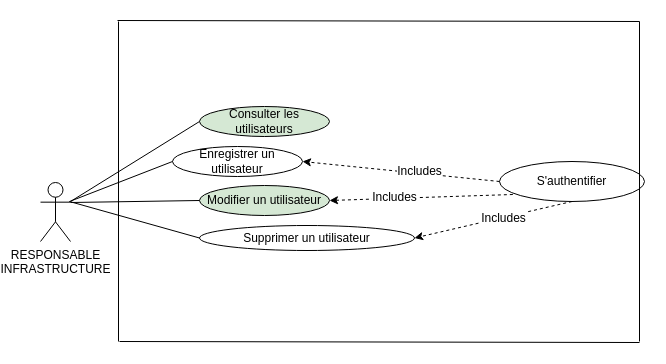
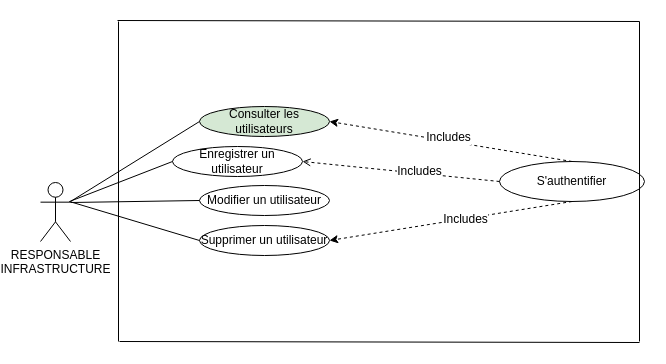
+ <mxCell id="11" value="" style="endArrow=classic;html=1;rounded=0;entryX=1;entryY=0.5;entryDx=0;entryDy=0;dashed=1;exitX=0.5;exitY=0;exitDx=0;exitDy=0;" edge="1" parent="1" source="3" target="2"><mxGeometry width="50" height="50" relative="1" as="geometry"><mxPoint x="509" y="301" as="sourcePoint" /><mxPoint x="549" y="231" as="targetPoint" /></mxGeometry></mxCell>
+ <mxCell id="12" value="&lt;font style=&quot;font-size: 12px;&quot;&gt;Includes&lt;/font&gt;" style="edgeLabel;html=1;align=center;verticalAlign=middle;resizable=0;points=[];" vertex="1" connectable="0" parent="11"><mxGeometry x="0.025" y="-4" relative="1" as="geometry"><mxPoint as="offset" /></mxGeometry></mxCell>
- <mxCell id="13" value="" style="endArrow=classic;html=1;rounded=0;entryX=1;entryY=0.5;entryDx=0;entryDy=0;exitX=0;exitY=0.5;exitDx=0;exitDy=0;dashed=1;" edge="1" parent="1" source="3" target="8"><mxGeometry width="50" height="50" relative="1" as="geometry"><mxPoint x="499" y="301" as="sourcePoint" /><mxPoint x="530" y="234" as="targetPoint" /></mxGeometry></mxCell>
+ <mxCell id="13" value="" style="endArrow=open;html=1;rounded=0;entryX=1;entryY=0.5;entryDx=0;entryDy=0;exitX=0;exitY=0.5;exitDx=0;exitDy=0;dashed=1;" edge="1" parent="1" source="3" target="8"><mxGeometry width="50" height="50" relative="1" as="geometry"><mxPoint x="499" y="301" as="sourcePoint" /><mxPoint x="530" y="234" as="targetPoint" /></mxGeometry></mxCell>
- <mxCell id="15" value="" style="endArrow=classic;html=1;rounded=0;entryX=1;entryY=0.5;entryDx=0;entryDy=0;exitX=0.092;exitY=0.825;exitDx=0;exitDy=0;dashed=1;exitPerimeter=0;" edge="1" parent="1" source="3" target="9"><mxGeometry width="50" height="50" relative="1" as="geometry"><mxPoint x="463" y="292" as="sourcePoint" /><mxPoint x="513" y="242" as="targetPoint" /></mxGeometry></mxCell>
- <mxCell id="16" value="&lt;font style=&quot;font-size: 12px;&quot;&gt;Includes&lt;/font&gt;" style="edgeLabel;html=1;align=center;verticalAlign=middle;resizable=0;points=[];" vertex="1" connectable="0" parent="15"><mxGeometry x="0.298" y="-1" relative="1" as="geometry"><mxPoint as="offset" /></mxGeometry></mxCell>
- <mxCell id="9" value="Modifier un utilisateur" style="ellipse;whiteSpace=wrap;html=1;fillColor=#d5e8d4;" vertex="1" parent="1"><mxGeometry x="179" y="185" width="130" height="30" as="geometry" /></mxCell>
+ <mxCell id="9" value="Modifier un utilisateur" style="ellipse;whiteSpace=wrap;html=1;" vertex="1" parent="1"><mxGeometry x="179" y="185" width="130" height="30" as="geometry" /></mxCell>
- <mxCell id="10" value="Supprimer un utilisateur" style="ellipse;whiteSpace=wrap;html=1;" vertex="1" parent="1"><mxGeometry x="179" y="225" width="215" height="25" as="geometry" /></mxCell>
+ <mxCell id="10" value="Supprimer un utilisateur" style="ellipse;whiteSpace=wrap;html=1;" vertex="1" parent="1"><mxGeometry x="179" y="225" width="130" height="30" as="geometry" /></mxCell>
